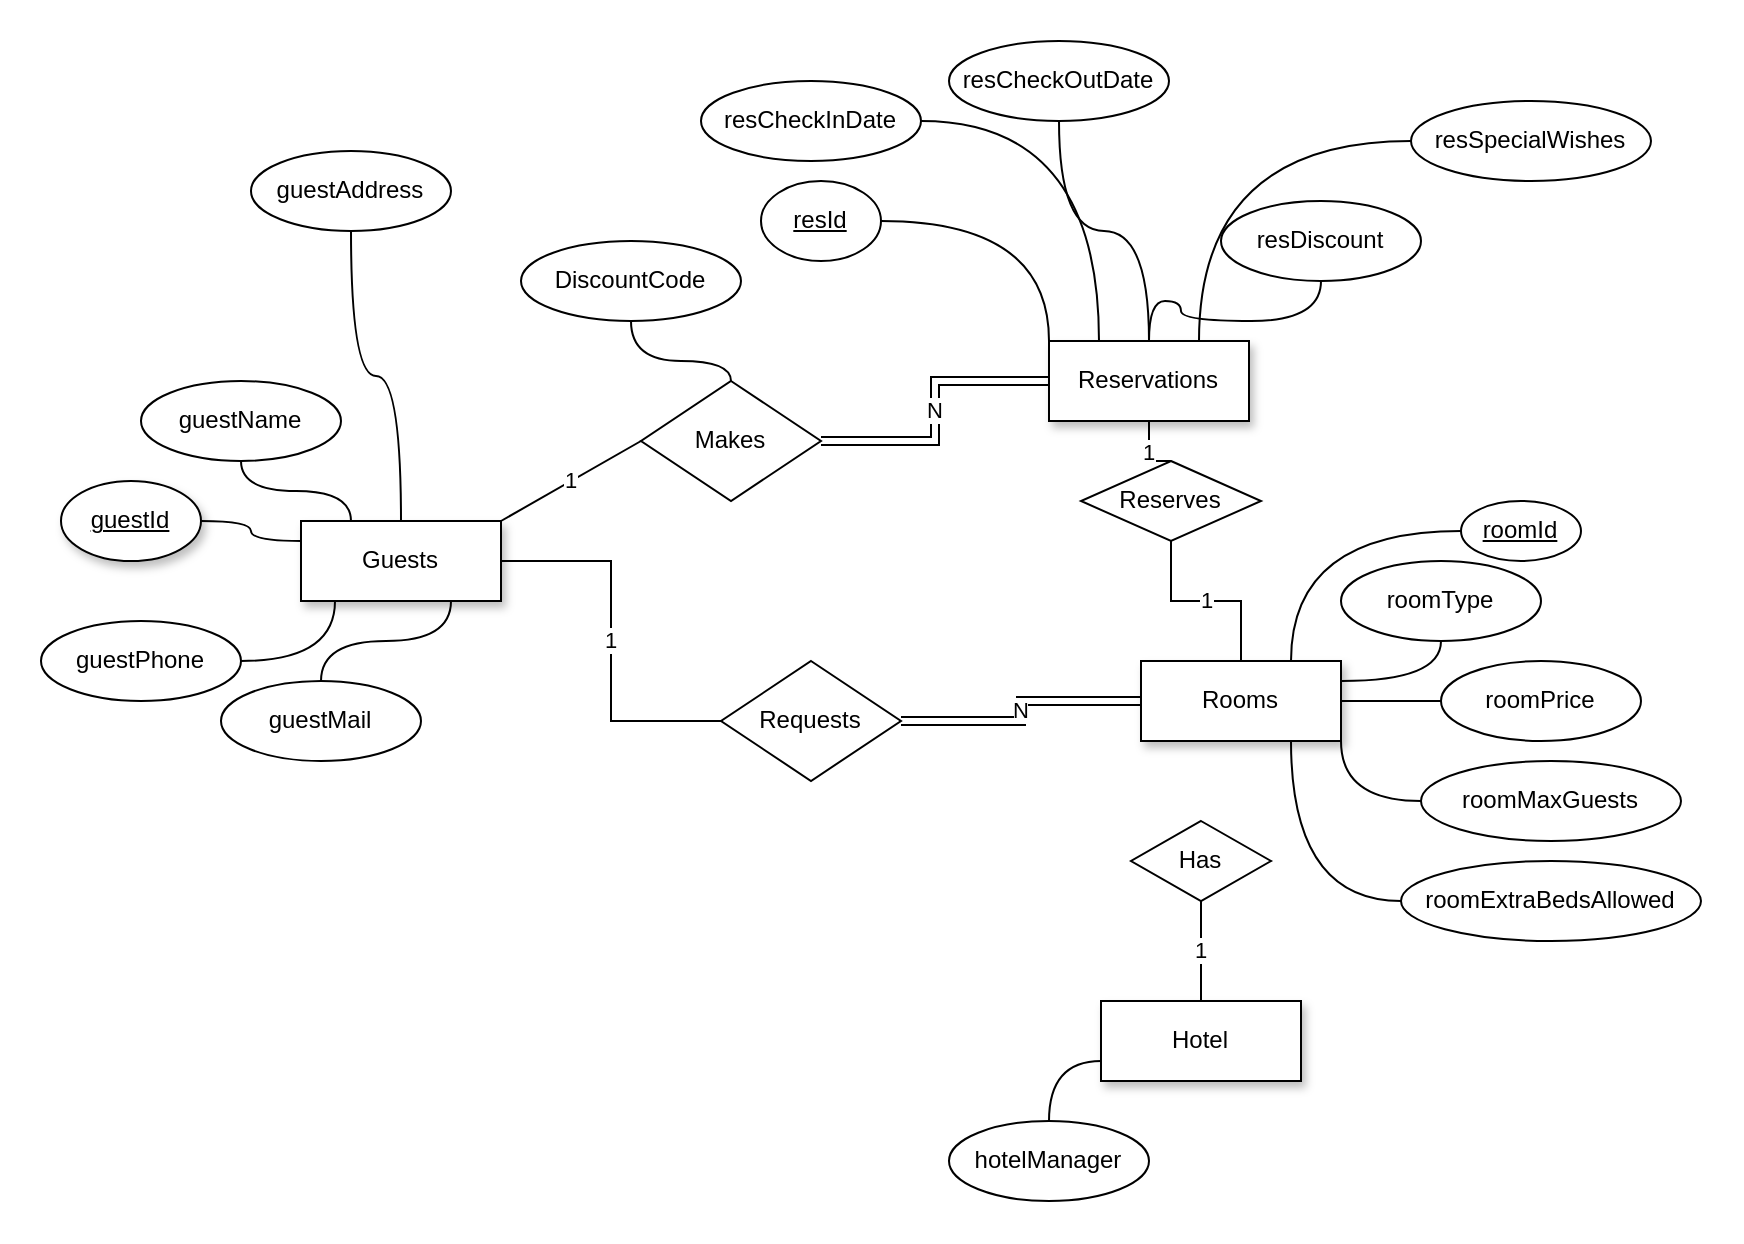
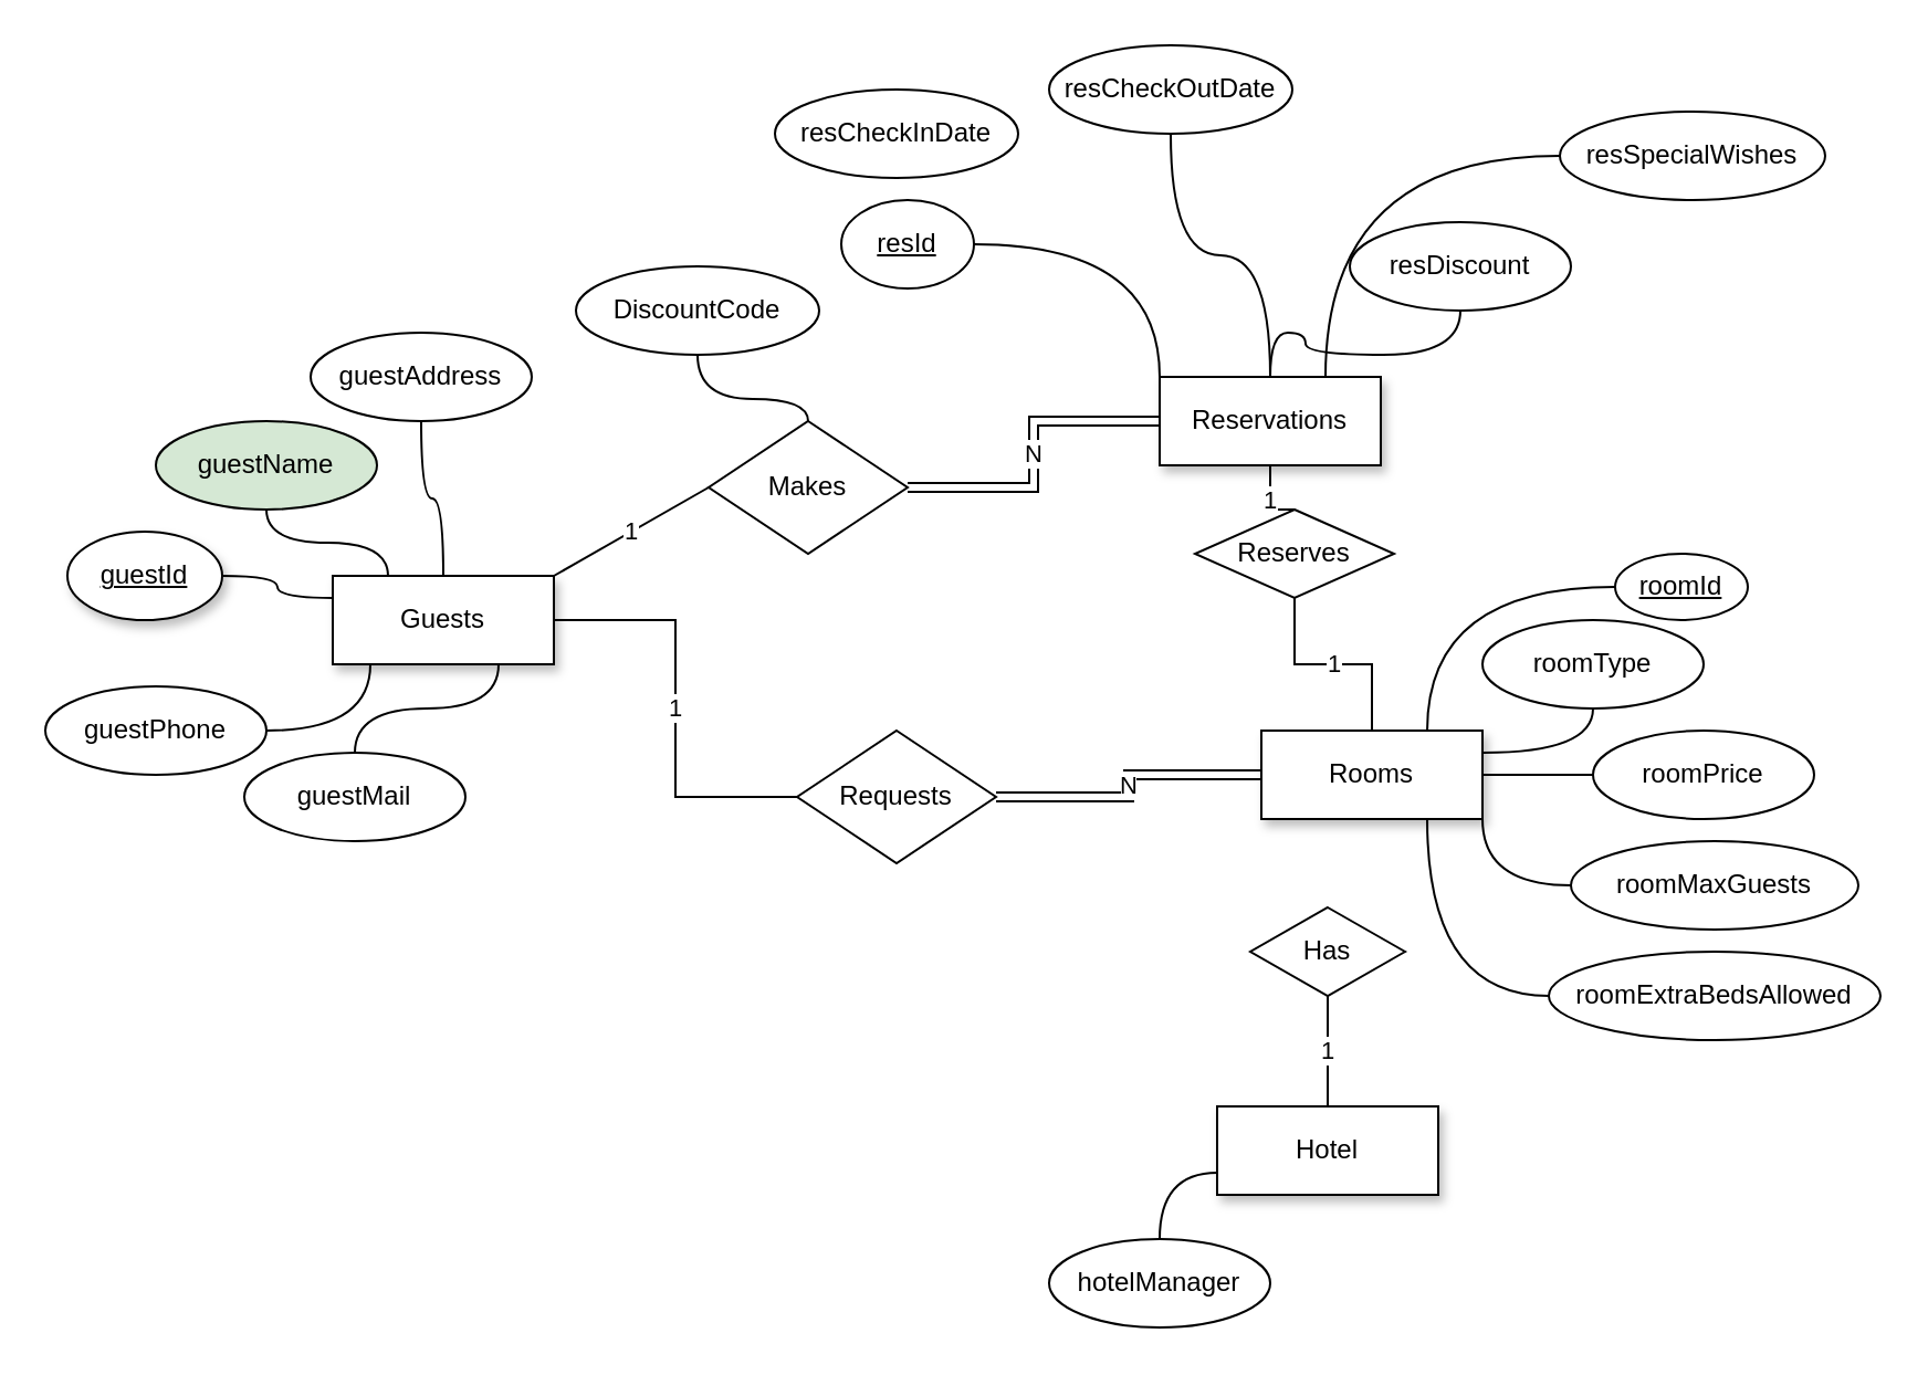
- <mxCell id="25" style="edgeStyle=orthogonalEdgeStyle;rounded=0;orthogonalLoop=1;jettySize=auto;html=1;exitX=1;exitY=0.5;exitDx=0;exitDy=0;entryX=0.25;entryY=0;entryDx=0;entryDy=0;endArrow=none;endFill=0;strokeColor=#000000;curved=1;" parent="1" source="26" target="24" edge="1"><mxGeometry relative="1" as="geometry" /></mxCell>
- <mxCell id="7" value="guestAddress" style="ellipse;whiteSpace=wrap;html=1;align=center;" parent="1" vertex="1"><mxGeometry x="125" y="75" width="100" height="40" as="geometry" /></mxCell>
+ <mxCell id="7" value="guestAddress" style="ellipse;whiteSpace=wrap;html=1;align=center;" parent="1" vertex="1"><mxGeometry x="140" y="150" width="100" height="40" as="geometry" /></mxCell>
- <mxCell id="4" value="guestName" style="ellipse;whiteSpace=wrap;html=1;align=center;" parent="1" vertex="1"><mxGeometry x="70" y="190" width="100" height="40" as="geometry" /></mxCell>
+ <mxCell id="4" value="guestName" style="ellipse;whiteSpace=wrap;html=1;align=center;fillColor=#d5e8d4;" parent="1" vertex="1"><mxGeometry x="70" y="190" width="100" height="40" as="geometry" /></mxCell>
